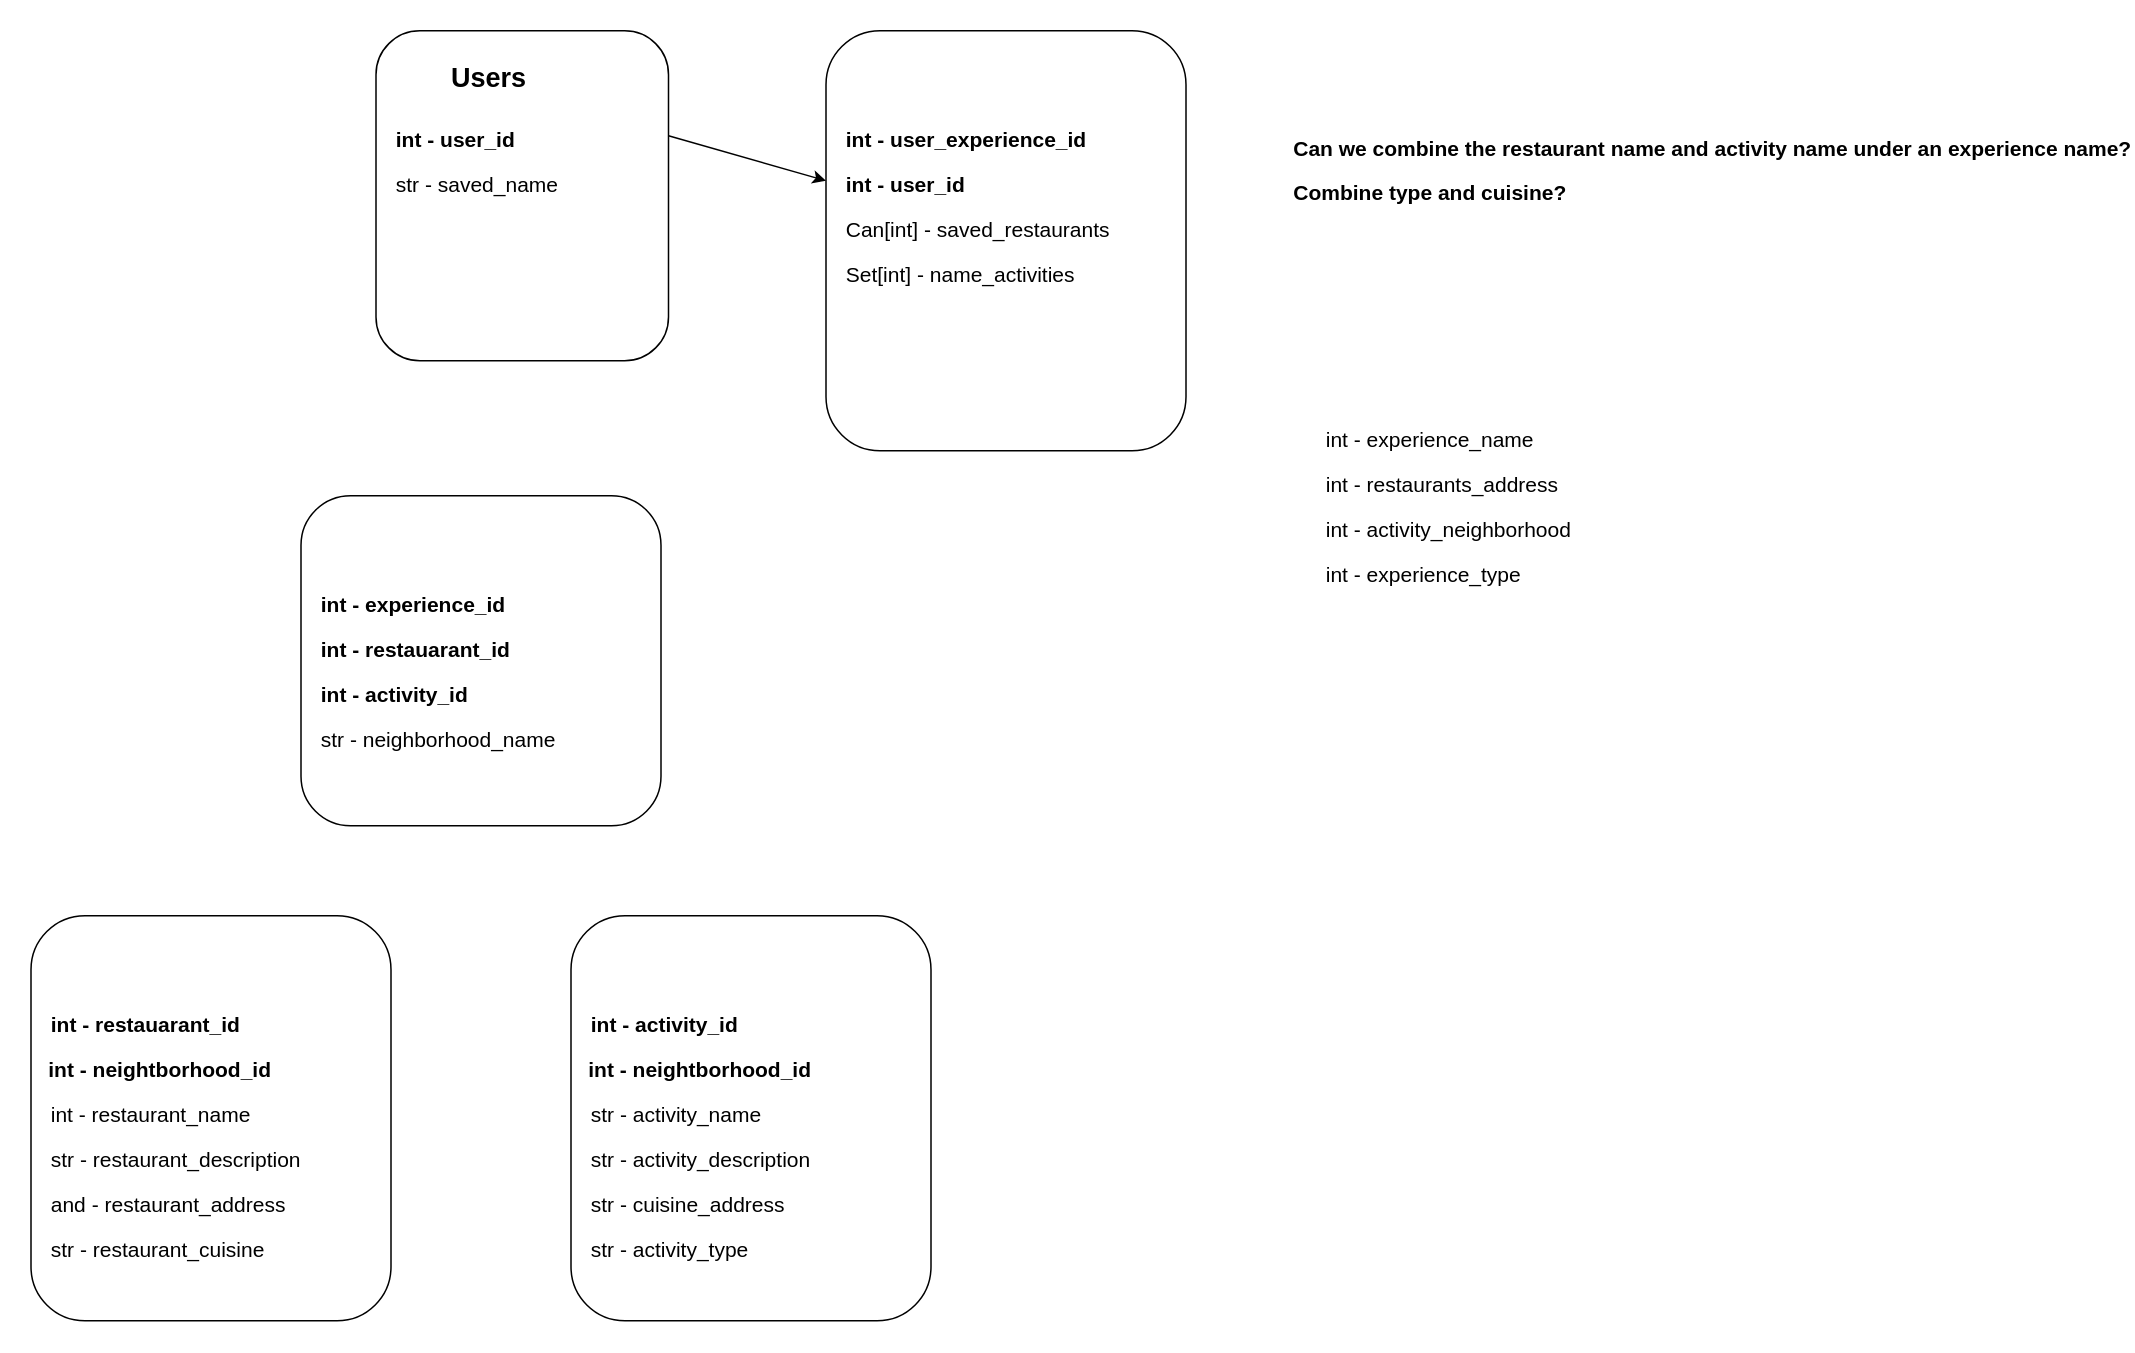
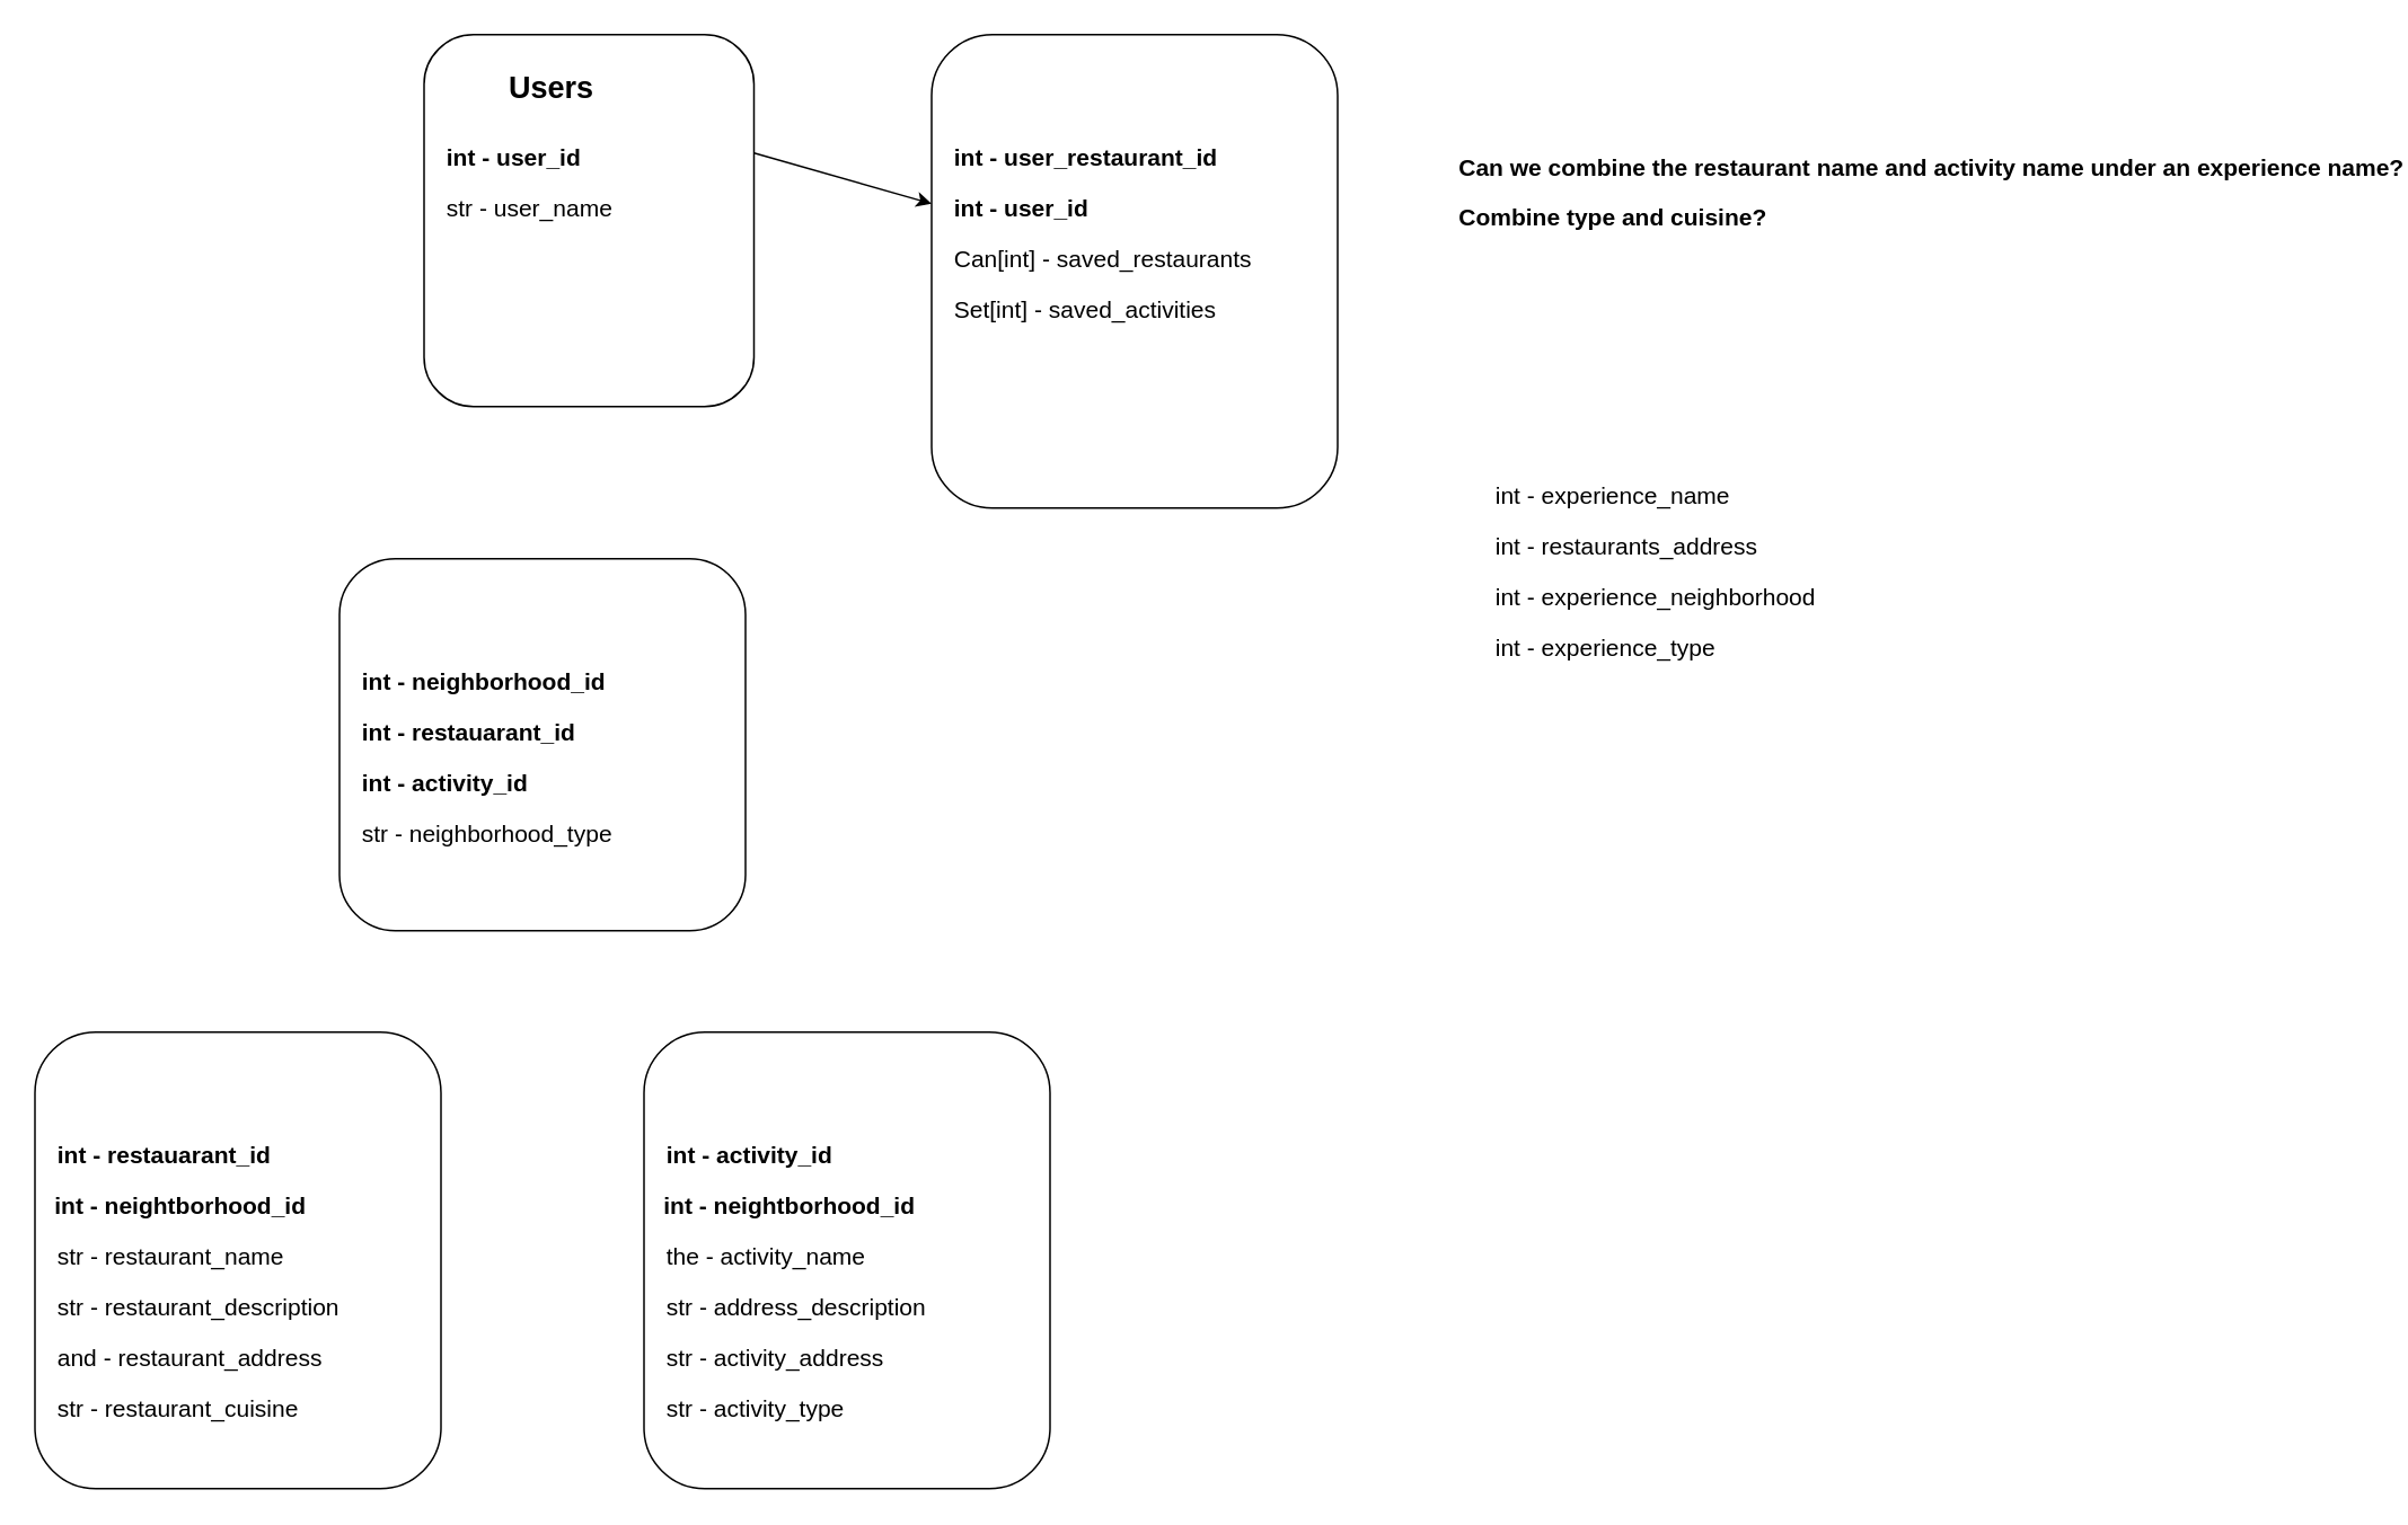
- <mxCell id="22" value="&lt;font style=&quot;font-size: 14px;&quot;&gt;&amp;nbsp; &amp;nbsp;int - user_experience_id&lt;/font&gt;" style="text;strokeColor=none;fillColor=none;html=1;fontSize=24;fontStyle=1;verticalAlign=middle;align=left;" vertex="1" parent="1"><mxGeometry x="550" y="70" width="240" height="40" as="geometry" /></mxCell>
+ <mxCell id="22" value="&lt;font style=&quot;font-size: 14px;&quot;&gt;&amp;nbsp; &amp;nbsp;int - user_restaurant_id&lt;/font&gt;" style="text;strokeColor=none;fillColor=none;html=1;fontSize=24;fontStyle=1;verticalAlign=middle;align=left;" vertex="1" parent="1"><mxGeometry x="550" y="70" width="240" height="40" as="geometry" /></mxCell>
- <mxCell id="6" value="&lt;font style=&quot;font-size: 14px;&quot;&gt;&amp;nbsp; &amp;nbsp;str - saved_name&lt;/font&gt;" style="text;strokeColor=none;fillColor=none;html=1;fontSize=24;fontStyle=0;verticalAlign=middle;align=left;" vertex="1" parent="1"><mxGeometry x="250" y="100" width="195" height="40" as="geometry" /></mxCell>
+ <mxCell id="6" value="&lt;font style=&quot;font-size: 14px;&quot;&gt;&amp;nbsp; &amp;nbsp;str - user_name&lt;/font&gt;" style="text;strokeColor=none;fillColor=none;html=1;fontSize=24;fontStyle=0;verticalAlign=middle;align=left;" vertex="1" parent="1"><mxGeometry x="250" y="100" width="195" height="40" as="geometry" /></mxCell>
- <mxCell id="35" value="&lt;span style=&quot;font-size: 14px;&quot;&gt;&amp;nbsp; &amp;nbsp;&lt;/span&gt;&lt;span style=&quot;font-size: 14px;&quot;&gt;Set[int]&amp;nbsp;&lt;/span&gt;&lt;span style=&quot;font-size: 14px;&quot;&gt;- name_activities&lt;/span&gt;" style="text;strokeColor=none;fillColor=none;html=1;fontSize=24;fontStyle=0;verticalAlign=middle;align=left;" vertex="1" parent="1"><mxGeometry x="550" y="160" width="240" height="40" as="geometry" /></mxCell>
+ <mxCell id="35" value="&lt;span style=&quot;font-size: 14px;&quot;&gt;&amp;nbsp; &amp;nbsp;&lt;/span&gt;&lt;span style=&quot;font-size: 14px;&quot;&gt;Set[int]&amp;nbsp;&lt;/span&gt;&lt;span style=&quot;font-size: 14px;&quot;&gt;- saved_activities&lt;/span&gt;" style="text;strokeColor=none;fillColor=none;html=1;fontSize=24;fontStyle=0;verticalAlign=middle;align=left;" vertex="1" parent="1"><mxGeometry x="550" y="160" width="240" height="40" as="geometry" /></mxCell>
- <mxCell id="28" value="&lt;font style=&quot;font-size: 14px;&quot;&gt;&amp;nbsp; &amp;nbsp;int - activity_neighborhood&lt;/font&gt;" style="text;strokeColor=none;fillColor=none;html=1;fontSize=24;fontStyle=0;verticalAlign=middle;align=left;" vertex="1" parent="1"><mxGeometry x="870" y="330" width="240" height="40" as="geometry" /></mxCell>
+ <mxCell id="28" value="&lt;font style=&quot;font-size: 14px;&quot;&gt;&amp;nbsp; &amp;nbsp;int - experience_neighborhood&lt;/font&gt;" style="text;strokeColor=none;fillColor=none;html=1;fontSize=24;fontStyle=0;verticalAlign=middle;align=left;" vertex="1" parent="1"><mxGeometry x="870" y="330" width="240" height="40" as="geometry" /></mxCell>
- <mxCell id="19" value="&lt;font style=&quot;font-size: 14px;&quot;&gt;&amp;nbsp; &amp;nbsp;int - experience_id&lt;/font&gt;" style="text;strokeColor=none;fillColor=none;html=1;fontSize=24;fontStyle=1;verticalAlign=middle;align=left;" vertex="1" parent="1"><mxGeometry x="200" y="380" width="180" height="40" as="geometry" /></mxCell>
+ <mxCell id="19" value="&lt;font style=&quot;font-size: 14px;&quot;&gt;&amp;nbsp; &amp;nbsp;int - neighborhood_id&lt;/font&gt;" style="text;strokeColor=none;fillColor=none;html=1;fontSize=24;fontStyle=1;verticalAlign=middle;align=left;" vertex="1" parent="1"><mxGeometry x="200" y="380" width="180" height="40" as="geometry" /></mxCell>
- <mxCell id="20" value="&lt;font style=&quot;font-size: 14px;&quot;&gt;&amp;nbsp; &amp;nbsp;str - neighborhood_name&lt;/font&gt;" style="text;strokeColor=none;fillColor=none;html=1;fontSize=24;fontStyle=0;verticalAlign=middle;align=left;" vertex="1" parent="1"><mxGeometry x="200" y="470" width="180" height="40" as="geometry" /></mxCell>
+ <mxCell id="20" value="&lt;font style=&quot;font-size: 14px;&quot;&gt;&amp;nbsp; &amp;nbsp;str - neighborhood_type&lt;/font&gt;" style="text;strokeColor=none;fillColor=none;html=1;fontSize=24;fontStyle=0;verticalAlign=middle;align=left;" vertex="1" parent="1"><mxGeometry x="200" y="470" width="180" height="40" as="geometry" /></mxCell>
- <mxCell id="9" value="&lt;font style=&quot;font-size: 14px;&quot;&gt;&amp;nbsp; &amp;nbsp;int - restaurant_name&lt;/font&gt;" style="text;strokeColor=none;fillColor=none;html=1;fontSize=24;fontStyle=0;verticalAlign=middle;align=left;" vertex="1" parent="1"><mxGeometry x="20" y="720" width="180" height="40" as="geometry" /></mxCell>
+ <mxCell id="9" value="&lt;font style=&quot;font-size: 14px;&quot;&gt;&amp;nbsp; &amp;nbsp;str - restaurant_name&lt;/font&gt;" style="text;strokeColor=none;fillColor=none;html=1;fontSize=24;fontStyle=0;verticalAlign=middle;align=left;" vertex="1" parent="1"><mxGeometry x="20" y="720" width="180" height="40" as="geometry" /></mxCell>
- <mxCell id="14" value="&lt;font style=&quot;font-size: 14px;&quot;&gt;&amp;nbsp; &amp;nbsp;str - activity_name&lt;/font&gt;" style="text;strokeColor=none;fillColor=none;html=1;fontSize=24;fontStyle=0;verticalAlign=middle;align=left;" vertex="1" parent="1"><mxGeometry x="380" y="720" width="180" height="40" as="geometry" /></mxCell>
+ <mxCell id="14" value="&lt;font style=&quot;font-size: 14px;&quot;&gt;&amp;nbsp; &amp;nbsp;the - activity_name&lt;/font&gt;" style="text;strokeColor=none;fillColor=none;html=1;fontSize=24;fontStyle=0;verticalAlign=middle;align=left;" vertex="1" parent="1"><mxGeometry x="380" y="720" width="180" height="40" as="geometry" /></mxCell>
- <mxCell id="33" value="&lt;span style=&quot;font-size: 14px; font-weight: 400;&quot;&gt;&amp;nbsp; &amp;nbsp;str - activity_description&lt;/span&gt;" style="text;strokeColor=none;fillColor=none;html=1;fontSize=24;fontStyle=1;verticalAlign=middle;align=left;" vertex="1" parent="1"><mxGeometry x="380" y="750" width="180" height="40" as="geometry" /></mxCell>
+ <mxCell id="33" value="&lt;span style=&quot;font-size: 14px; font-weight: 400;&quot;&gt;&amp;nbsp; &amp;nbsp;str - address_description&lt;/span&gt;" style="text;strokeColor=none;fillColor=none;html=1;fontSize=24;fontStyle=1;verticalAlign=middle;align=left;" vertex="1" parent="1"><mxGeometry x="380" y="750" width="180" height="40" as="geometry" /></mxCell>
- <mxCell id="15" value="&lt;font style=&quot;font-size: 14px;&quot;&gt;&amp;nbsp; &amp;nbsp;str - cuisine_address&lt;/font&gt;" style="text;strokeColor=none;fillColor=none;html=1;fontSize=24;fontStyle=0;verticalAlign=middle;align=left;" vertex="1" parent="1"><mxGeometry x="380" y="780" width="180" height="40" as="geometry" /></mxCell>
+ <mxCell id="15" value="&lt;font style=&quot;font-size: 14px;&quot;&gt;&amp;nbsp; &amp;nbsp;str - activity_address&lt;/font&gt;" style="text;strokeColor=none;fillColor=none;html=1;fontSize=24;fontStyle=0;verticalAlign=middle;align=left;" vertex="1" parent="1"><mxGeometry x="380" y="780" width="180" height="40" as="geometry" /></mxCell>
